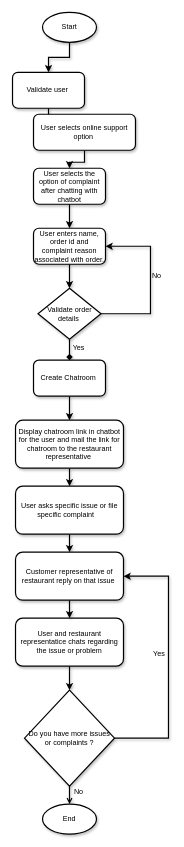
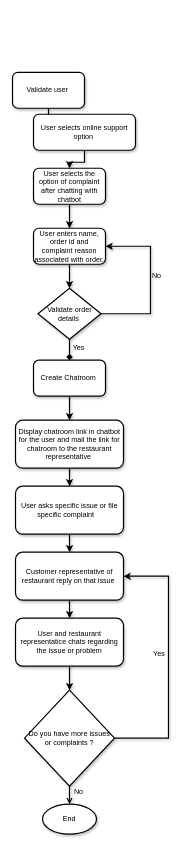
- <mxCell id="3" value="Start" style="ellipse;whiteSpace=wrap;html=1;shadow=1;strokeWidth=2;" vertex="1" parent="1"><mxGeometry x="70" y="20" width="90" height="50" as="geometry" /></mxCell>
- <mxCell id="2" value="" style="edgeStyle=orthogonalEdgeStyle;rounded=0;orthogonalLoop=1;jettySize=auto;html=1;shadow=1;strokeWidth=2;" edge="1" parent="1" source="3" target="7"><mxGeometry relative="1" as="geometry" /></mxCell>
